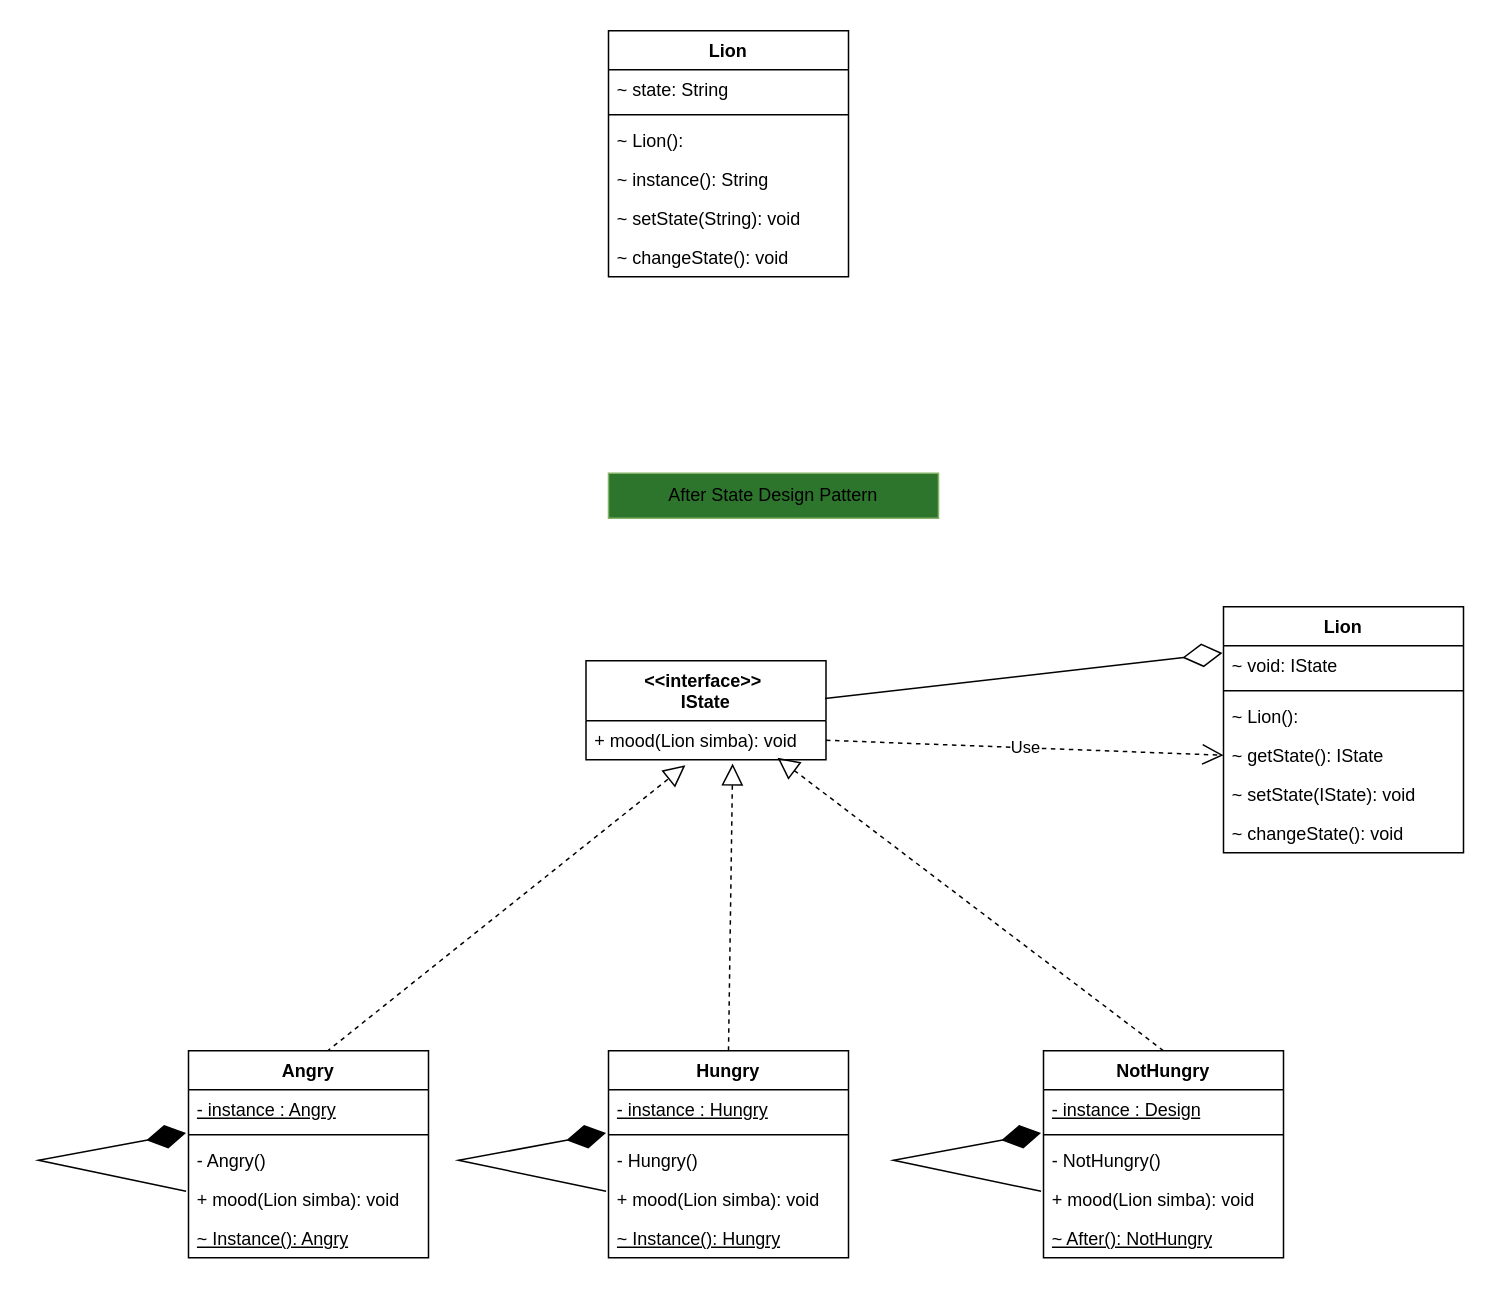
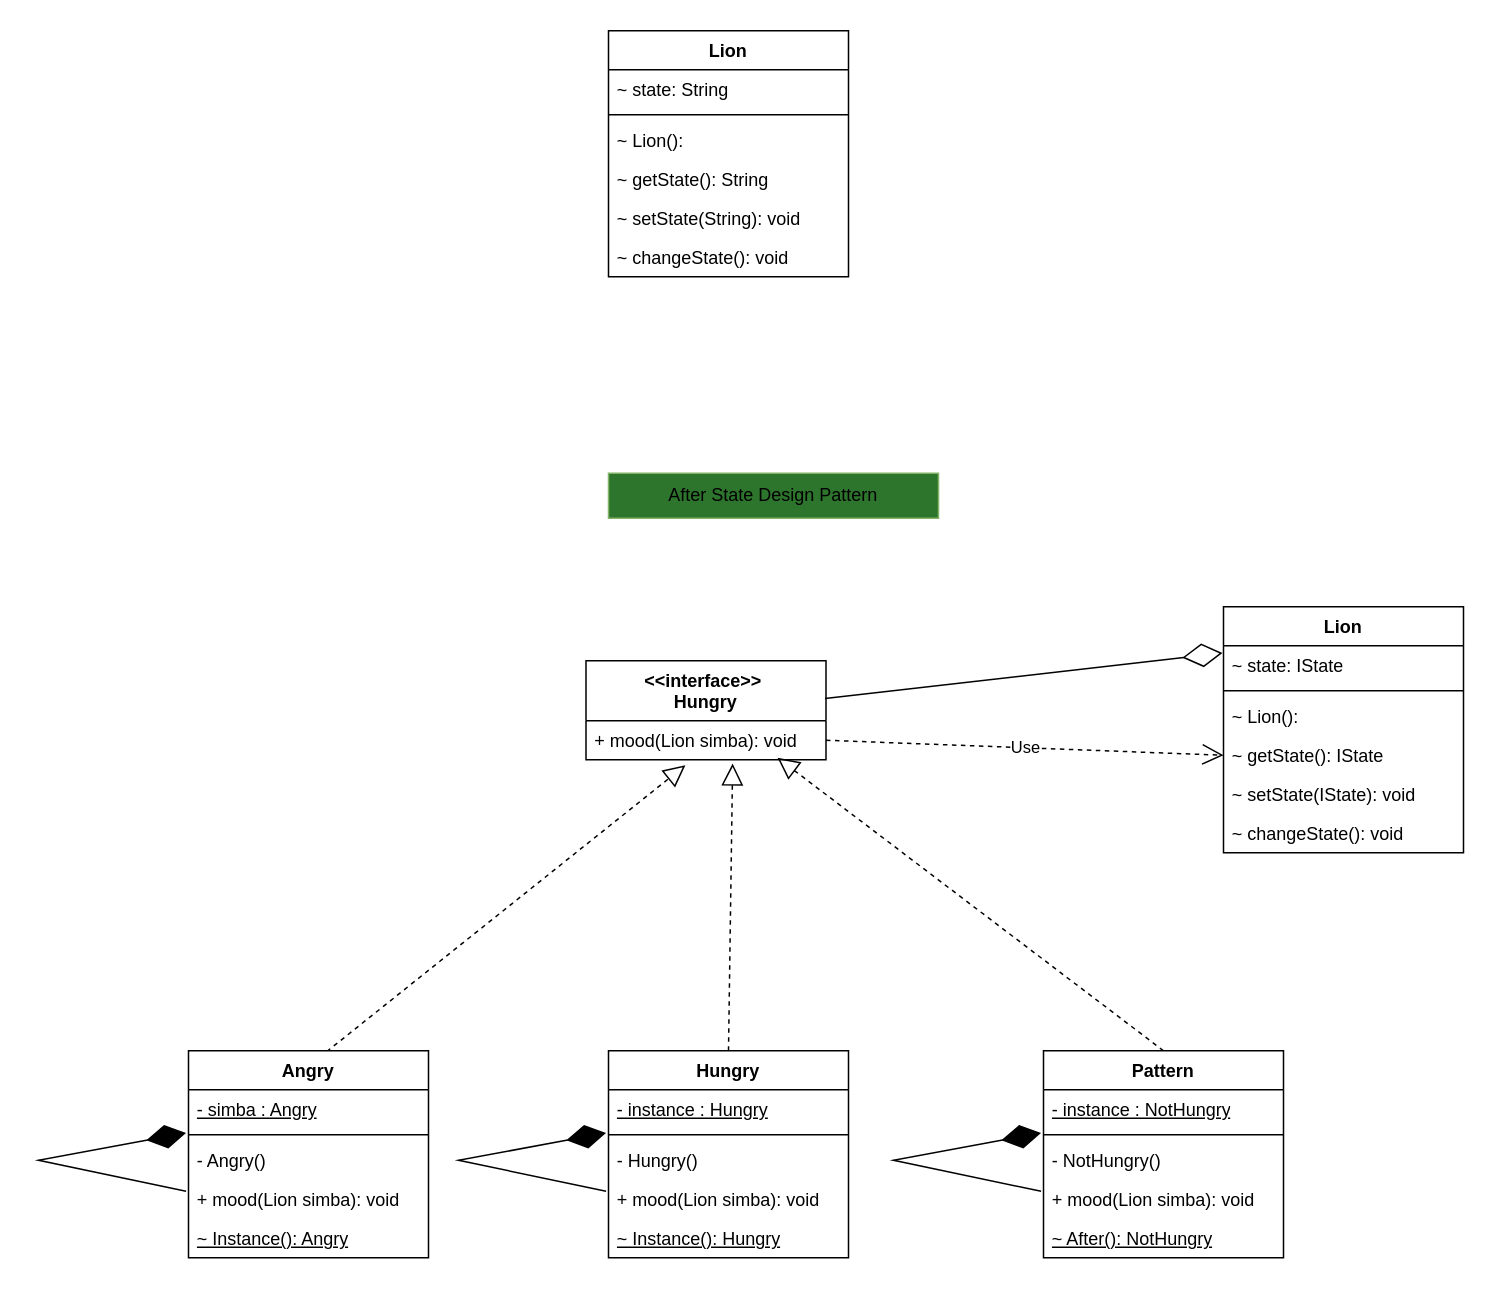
- <mxCell id="6" value="~ instance(): String&amp;nbsp;" style="text;strokeColor=none;fillColor=none;align=left;verticalAlign=top;spacingLeft=4;spacingRight=4;overflow=hidden;rotatable=0;points=[[0,0.5],[1,0.5]];portConstraint=eastwest;whiteSpace=wrap;html=1;" vertex="1" parent="2"><mxGeometry y="86" width="160" height="26" as="geometry" /></mxCell>
+ <mxCell id="6" value="~ getState(): String&amp;nbsp;" style="text;strokeColor=none;fillColor=none;align=left;verticalAlign=top;spacingLeft=4;spacingRight=4;overflow=hidden;rotatable=0;points=[[0,0.5],[1,0.5]];portConstraint=eastwest;whiteSpace=wrap;html=1;" vertex="1" parent="2"><mxGeometry y="86" width="160" height="26" as="geometry" /></mxCell>
- <mxCell id="11" value="~ void: IState" style="text;strokeColor=none;fillColor=none;align=left;verticalAlign=top;spacingLeft=4;spacingRight=4;overflow=hidden;rotatable=0;points=[[0,0.5],[1,0.5]];portConstraint=eastwest;whiteSpace=wrap;html=1;" vertex="1" parent="10"><mxGeometry y="26" width="160" height="26" as="geometry" /></mxCell>
+ <mxCell id="11" value="~ state: IState" style="text;strokeColor=none;fillColor=none;align=left;verticalAlign=top;spacingLeft=4;spacingRight=4;overflow=hidden;rotatable=0;points=[[0,0.5],[1,0.5]];portConstraint=eastwest;whiteSpace=wrap;html=1;" vertex="1" parent="10"><mxGeometry y="26" width="160" height="26" as="geometry" /></mxCell>
- <mxCell id="17" value="&amp;lt;&amp;lt;interface&amp;gt;&amp;gt;&amp;nbsp;&lt;div&gt;IState&lt;/div&gt;" style="swimlane;fontStyle=1;align=center;verticalAlign=top;childLayout=stackLayout;horizontal=1;startSize=40;horizontalStack=0;resizeParent=1;resizeParentMax=0;resizeLast=0;collapsible=1;marginBottom=0;whiteSpace=wrap;html=1;" vertex="1" parent="1"><mxGeometry x="285" y="440" width="160" height="66" as="geometry" /></mxCell>
+ <mxCell id="17" value="&amp;lt;&amp;lt;interface&amp;gt;&amp;gt;&amp;nbsp;&lt;div&gt;Hungry&lt;/div&gt;" style="swimlane;fontStyle=1;align=center;verticalAlign=top;childLayout=stackLayout;horizontal=1;startSize=40;horizontalStack=0;resizeParent=1;resizeParentMax=0;resizeLast=0;collapsible=1;marginBottom=0;whiteSpace=wrap;html=1;" vertex="1" parent="1"><mxGeometry x="285" y="440" width="160" height="66" as="geometry" /></mxCell>
- <mxCell id="38" value="NotHungry" style="swimlane;fontStyle=1;align=center;verticalAlign=top;childLayout=stackLayout;horizontal=1;startSize=26;horizontalStack=0;resizeParent=1;resizeParentMax=0;resizeLast=0;collapsible=1;marginBottom=0;whiteSpace=wrap;html=1;" vertex="1" parent="1"><mxGeometry x="590" y="700" width="160" height="138" as="geometry" /></mxCell>
+ <mxCell id="38" value="Pattern" style="swimlane;fontStyle=1;align=center;verticalAlign=top;childLayout=stackLayout;horizontal=1;startSize=26;horizontalStack=0;resizeParent=1;resizeParentMax=0;resizeLast=0;collapsible=1;marginBottom=0;whiteSpace=wrap;html=1;" vertex="1" parent="1"><mxGeometry x="590" y="700" width="160" height="138" as="geometry" /></mxCell>
- <mxCell id="23" value="&lt;u&gt;- instance : Angry&lt;/u&gt;" style="text;strokeColor=none;fillColor=none;align=left;verticalAlign=top;spacingLeft=4;spacingRight=4;overflow=hidden;rotatable=0;points=[[0,0.5],[1,0.5]];portConstraint=eastwest;whiteSpace=wrap;html=1;" vertex="1" parent="22"><mxGeometry y="26" width="160" height="26" as="geometry" /></mxCell>
+ <mxCell id="23" value="&lt;u&gt;- simba : Angry&lt;/u&gt;" style="text;strokeColor=none;fillColor=none;align=left;verticalAlign=top;spacingLeft=4;spacingRight=4;overflow=hidden;rotatable=0;points=[[0,0.5],[1,0.5]];portConstraint=eastwest;whiteSpace=wrap;html=1;" vertex="1" parent="22"><mxGeometry y="26" width="160" height="26" as="geometry" /></mxCell>
- <mxCell id="39" value="&lt;u&gt;- instance : Design&lt;/u&gt;" style="text;strokeColor=none;fillColor=none;align=left;verticalAlign=top;spacingLeft=4;spacingRight=4;overflow=hidden;rotatable=0;points=[[0,0.5],[1,0.5]];portConstraint=eastwest;whiteSpace=wrap;html=1;" vertex="1" parent="38"><mxGeometry y="26" width="160" height="26" as="geometry" /></mxCell>
+ <mxCell id="39" value="&lt;u&gt;- instance : NotHungry&lt;/u&gt;" style="text;strokeColor=none;fillColor=none;align=left;verticalAlign=top;spacingLeft=4;spacingRight=4;overflow=hidden;rotatable=0;points=[[0,0.5],[1,0.5]];portConstraint=eastwest;whiteSpace=wrap;html=1;" vertex="1" parent="38"><mxGeometry y="26" width="160" height="26" as="geometry" /></mxCell>
